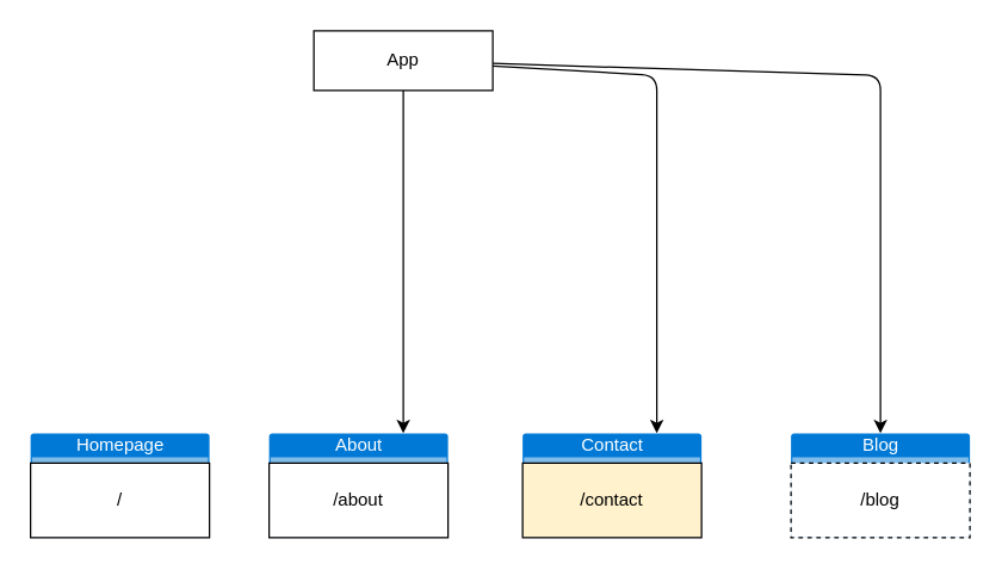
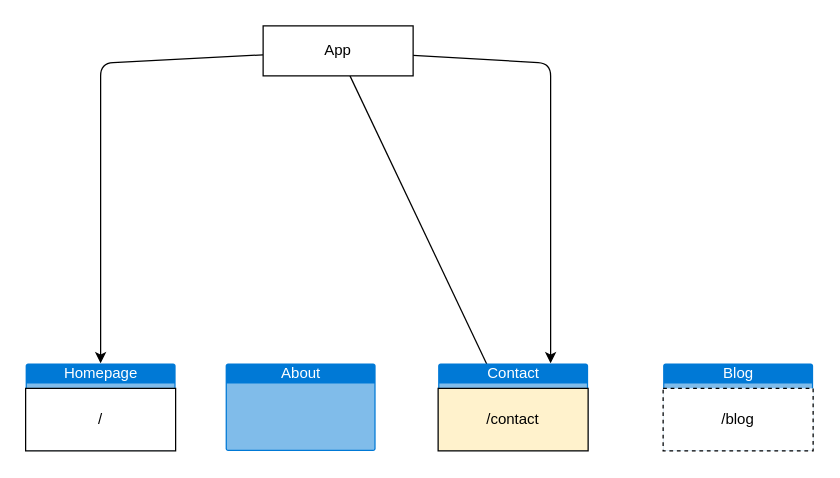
- <mxCell id="5" style="edgeStyle=none;html=1;" edge="1" parent="1" source="6" target="10"><mxGeometry relative="1" as="geometry"><Array as="points"><mxPoint x="590" y="50" /></Array></mxGeometry></mxCell>
+ <mxCell id="2" style="edgeStyle=none;html=1;entryX=0.5;entryY=0;entryDx=0;entryDy=0;entryPerimeter=0;" edge="1" parent="1" source="6" target="7"><mxGeometry relative="1" as="geometry"><Array as="points"><mxPoint x="80" y="50" /></Array></mxGeometry></mxCell>
- <mxCell id="3" style="edgeStyle=none;html=1;entryX=0.75;entryY=0;entryDx=0;entryDy=0;entryPerimeter=0;" edge="1" parent="1" source="6" target="8"><mxGeometry relative="1" as="geometry" /></mxCell>
+ <mxCell id="3" style="edgeStyle=none;html=1;" edge="1" parent="1" source="6" target="13"><mxGeometry relative="1" as="geometry" /></mxCell>
- <mxCell id="12" value="/about" style="rounded=0;whiteSpace=wrap;html=1;" vertex="1" parent="1"><mxGeometry x="180" y="310" width="120" height="50" as="geometry" /></mxCell>
